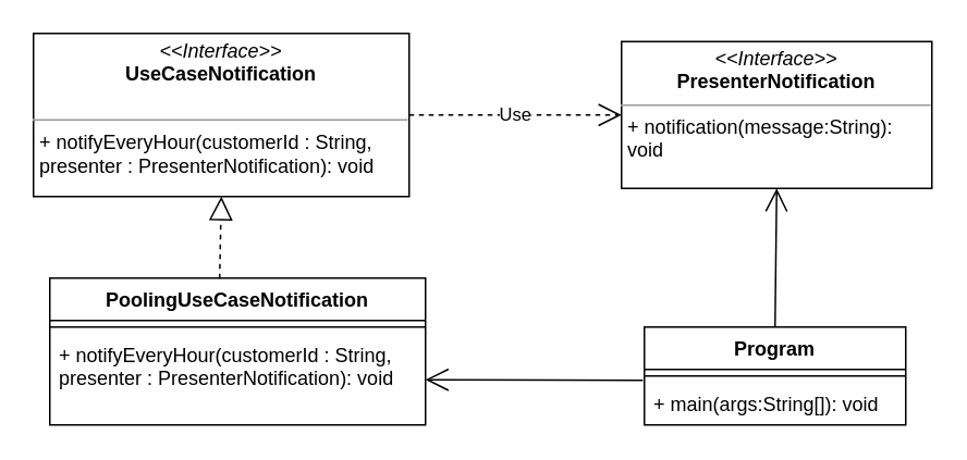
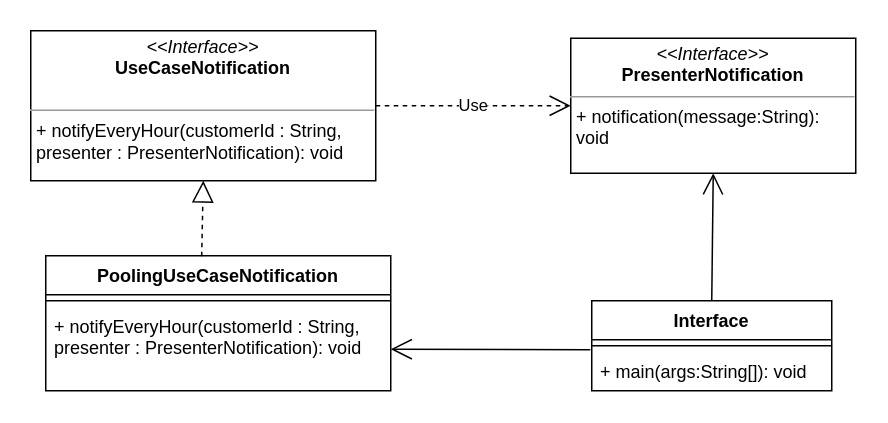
- <mxCell id="9" value="Program" style="swimlane;fontStyle=1;align=center;verticalAlign=top;childLayout=stackLayout;horizontal=1;startSize=26;horizontalStack=0;resizeParent=1;resizeParentMax=0;resizeLast=0;collapsible=1;marginBottom=0;whiteSpace=wrap;html=1;" parent="1" vertex="1"><mxGeometry x="394" y="200" width="160" height="60" as="geometry" /></mxCell>
+ <mxCell id="9" value="Interface" style="swimlane;fontStyle=1;align=center;verticalAlign=top;childLayout=stackLayout;horizontal=1;startSize=26;horizontalStack=0;resizeParent=1;resizeParentMax=0;resizeLast=0;collapsible=1;marginBottom=0;whiteSpace=wrap;html=1;" parent="1" vertex="1"><mxGeometry x="394" y="200" width="160" height="60" as="geometry" /></mxCell>
